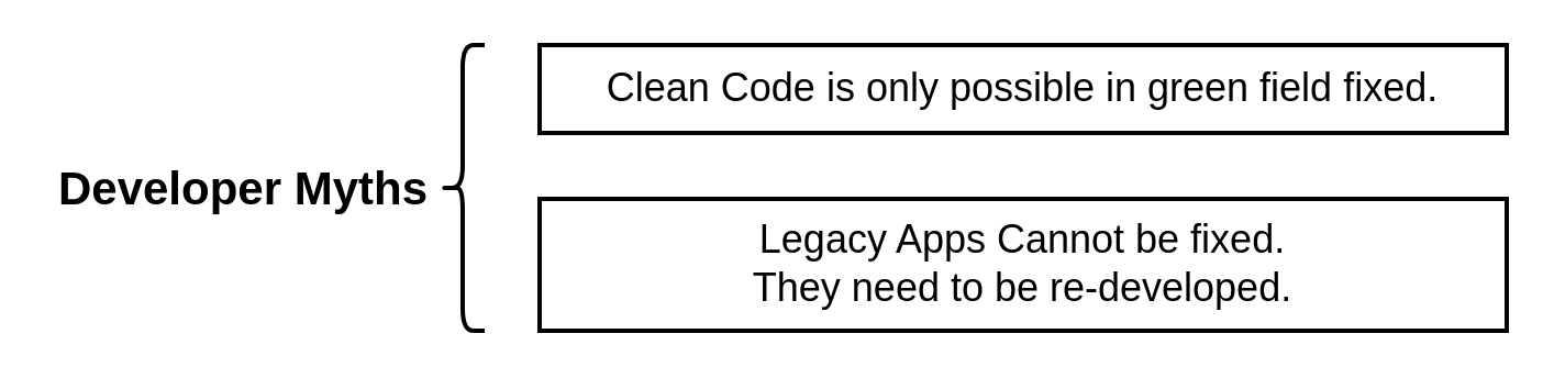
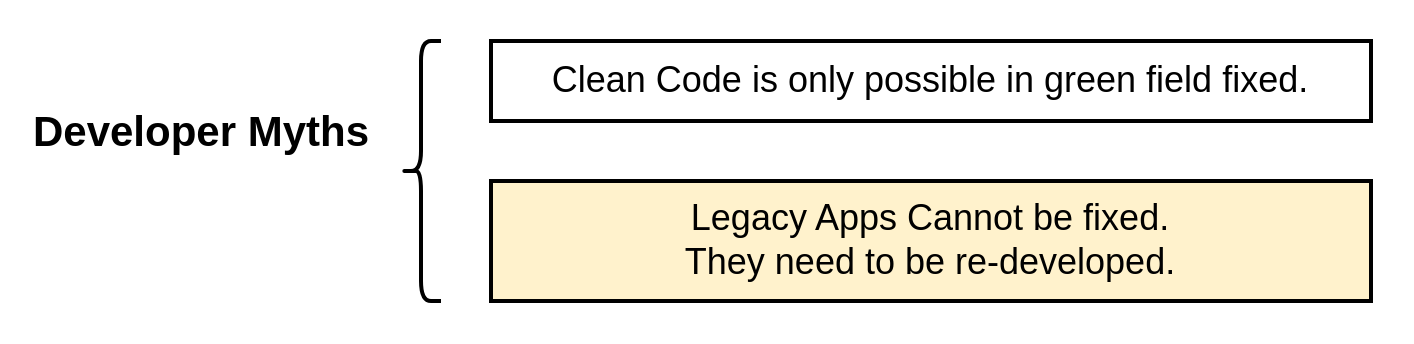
- <mxCell id="4" value="Developer Myths" style="text;html=1;align=center;verticalAlign=middle;resizable=0;points=[];autosize=1;fontSize=21;fontStyle=1" parent="1" vertex="1"><mxGeometry x="20" y="70" width="180" height="30" as="geometry" /></mxCell>
+ <mxCell id="4" value="Developer Myths" style="text;html=1;align=center;verticalAlign=middle;resizable=0;points=[];autosize=1;fontSize=21;fontStyle=1" parent="1" vertex="1"><mxGeometry x="10" y="50" width="180" height="30" as="geometry" /></mxCell>
- <mxCell id="5" value="Legacy Apps Cannot be fixed. &lt;br&gt;They need to be re-developed." style="rounded=0;whiteSpace=wrap;html=1;fontSize=18;strokeWidth=2;align=center;" parent="1" vertex="1"><mxGeometry x="245" y="90" width="440" height="60" as="geometry" /></mxCell>
+ <mxCell id="5" value="Legacy Apps Cannot be fixed. &lt;br&gt;They need to be re-developed." style="rounded=0;whiteSpace=wrap;html=1;fontSize=18;strokeWidth=2;align=center;fillColor=#fff2cc;" parent="1" vertex="1"><mxGeometry x="245" y="90" width="440" height="60" as="geometry" /></mxCell>
